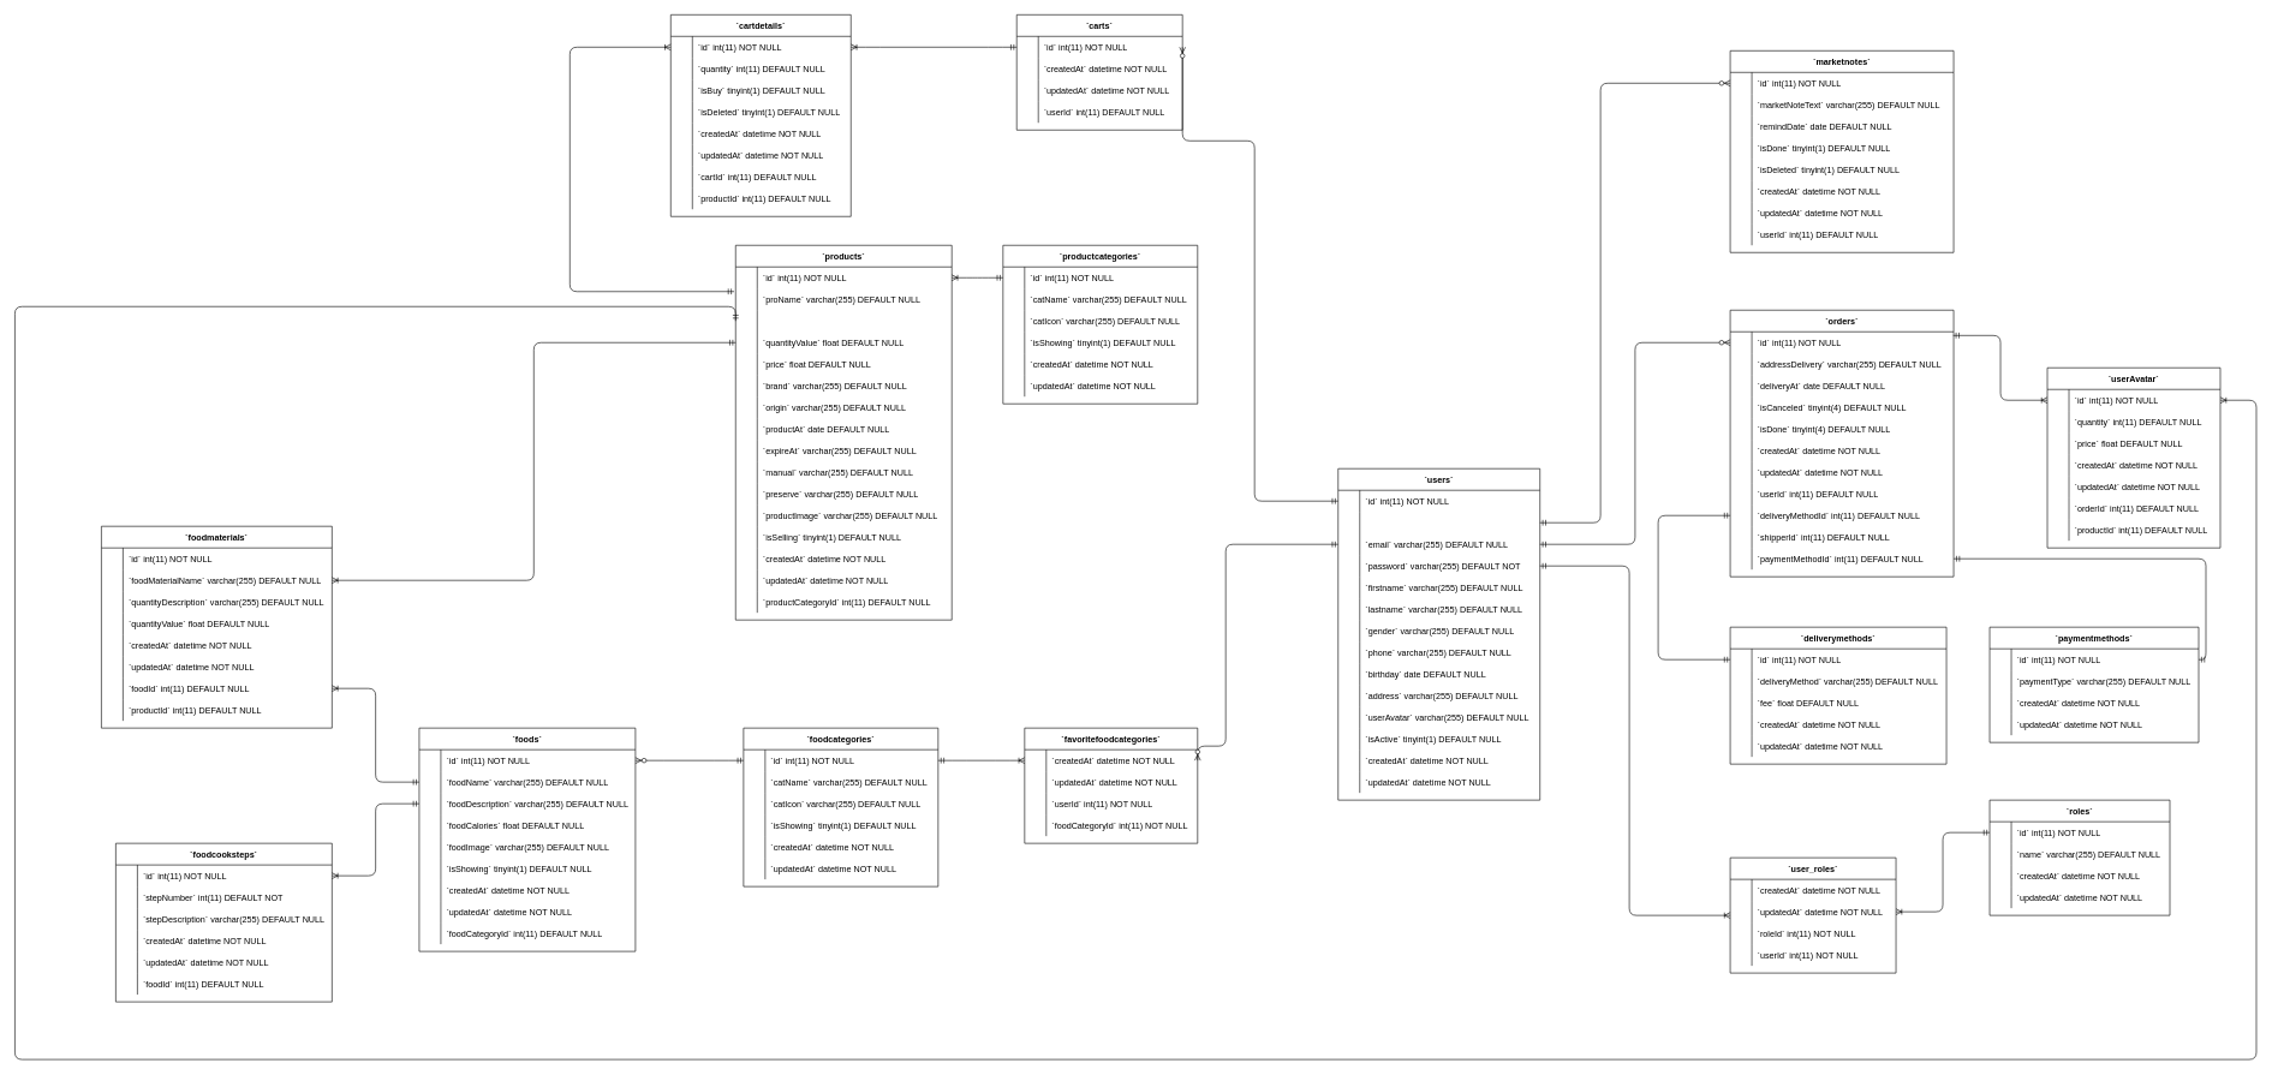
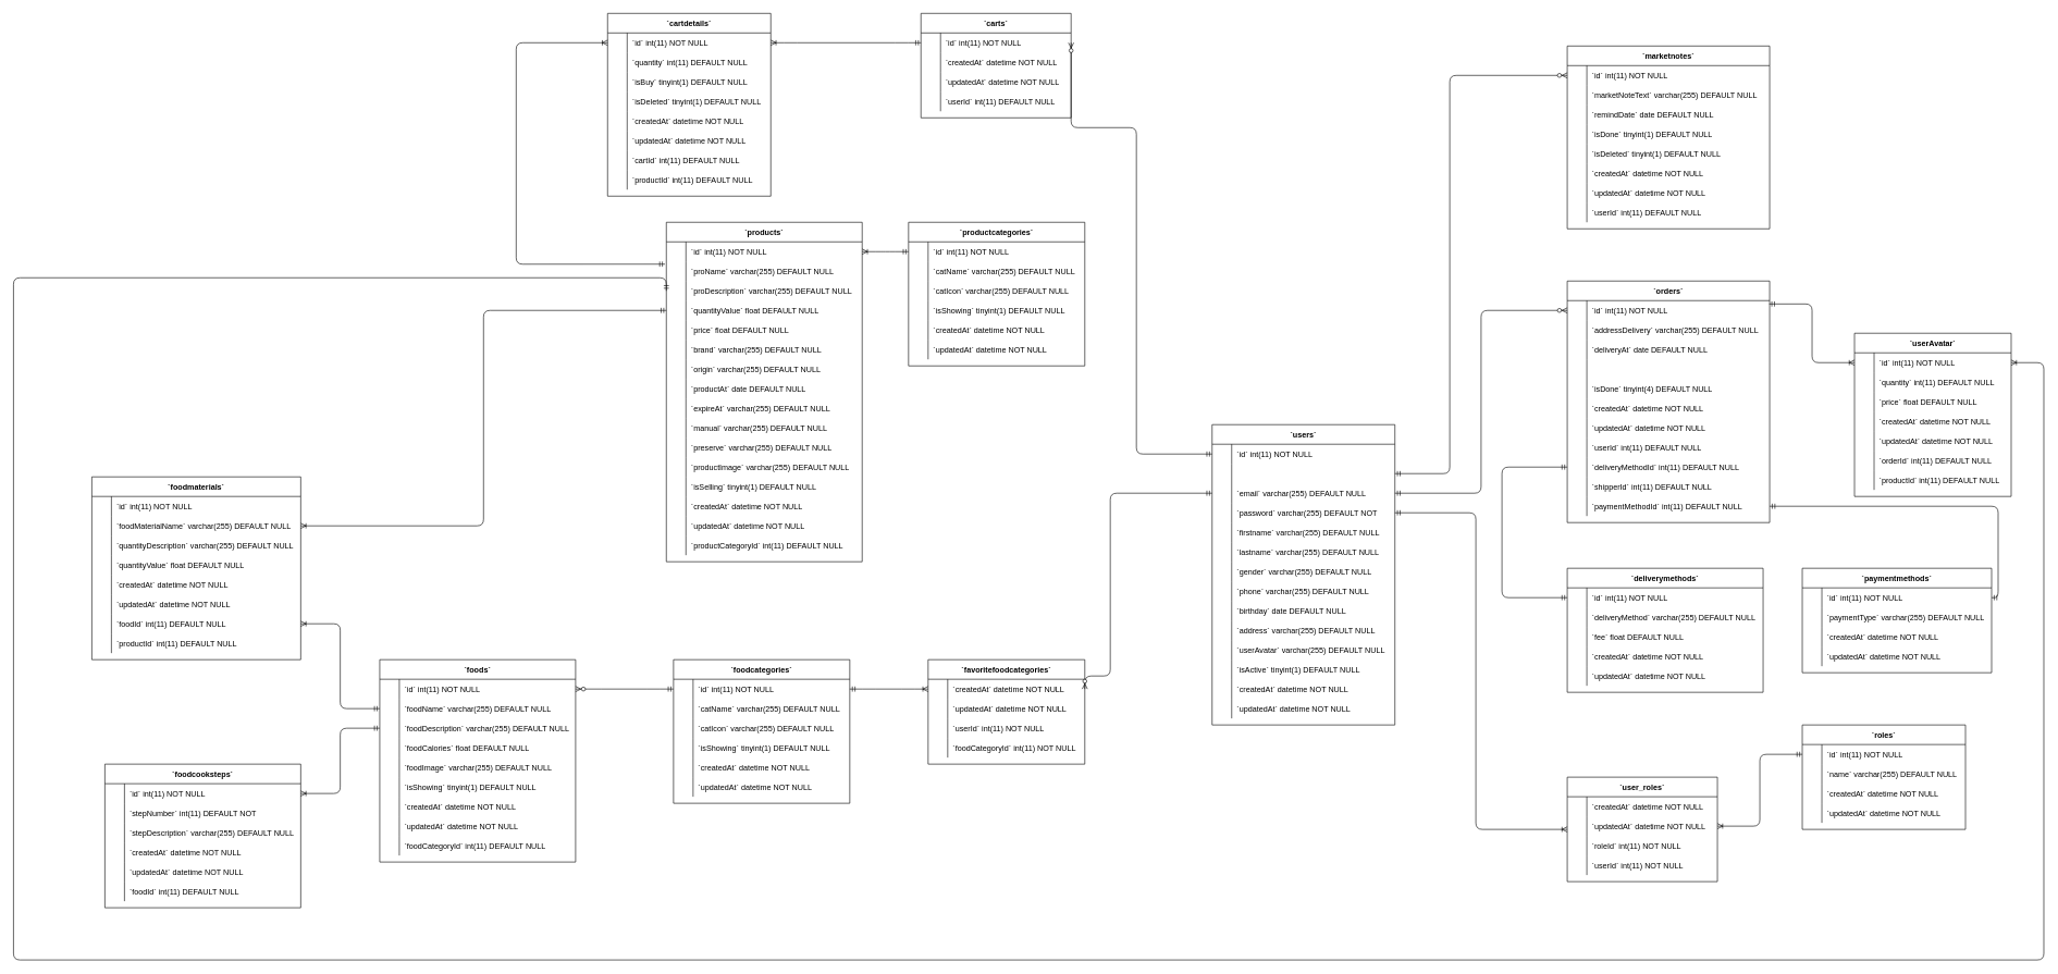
+ <mxCell id="282" value="`proDescription` varchar(255) DEFAULT NULL" style="shape=partialRectangle;overflow=hidden;connectable=0;fillColor=none;top=0;left=0;bottom=0;right=0;align=left;spacingLeft=6;" vertex="1" parent="280"><mxGeometry x="30" width="270" height="30" as="geometry"><mxRectangle width="270" height="30" as="alternateBounds" /></mxGeometry></mxCell>
- <mxCell id="219" value="`isCanceled` tinyint(4) DEFAULT NULL" style="shape=partialRectangle;overflow=hidden;connectable=0;fillColor=none;top=0;left=0;bottom=0;right=0;align=left;spacingLeft=6;" vertex="1" parent="217"><mxGeometry x="30" width="280" height="30" as="geometry"><mxRectangle width="280" height="30" as="alternateBounds" /></mxGeometry></mxCell>
